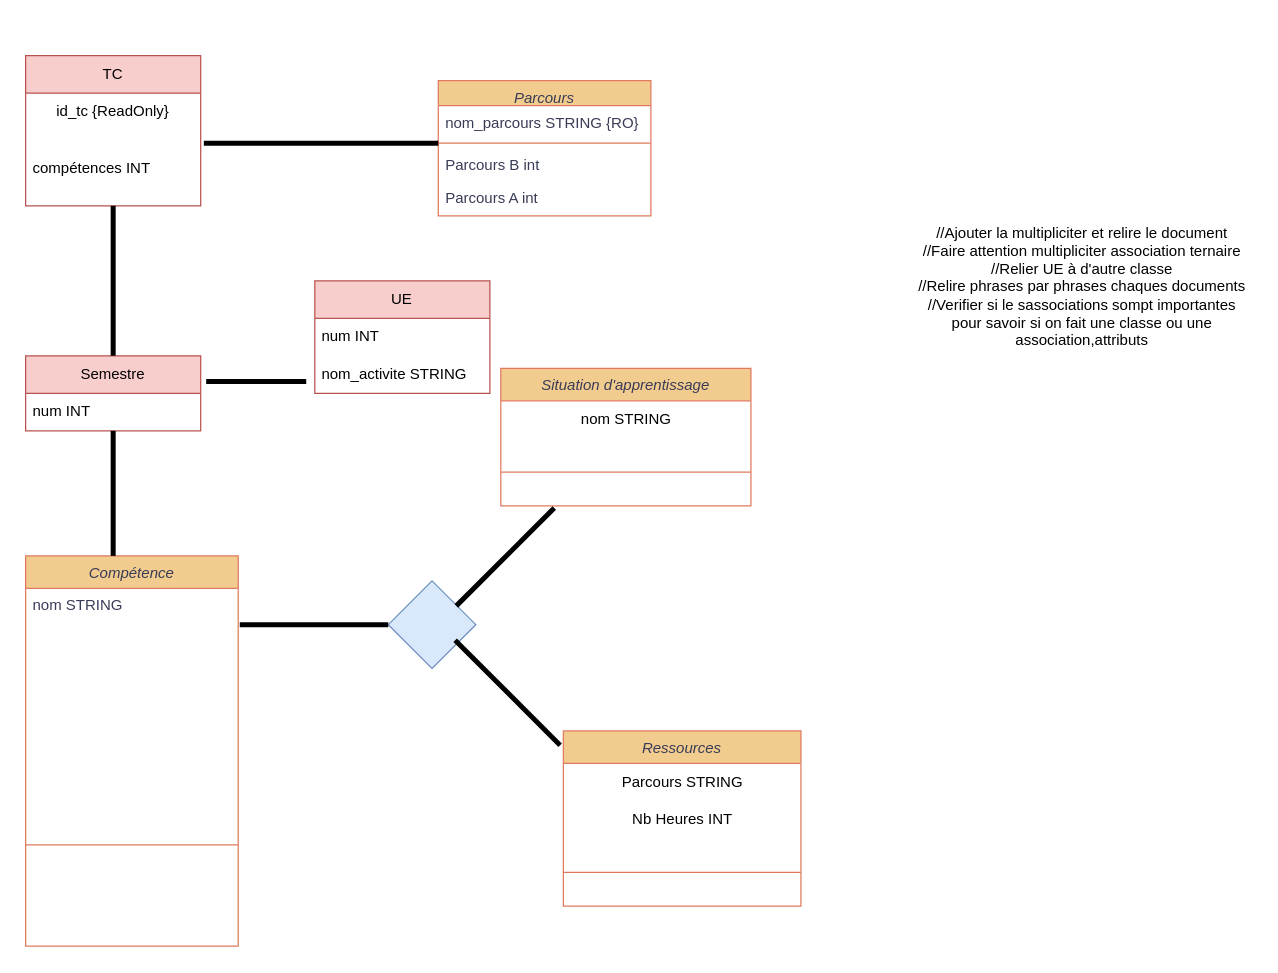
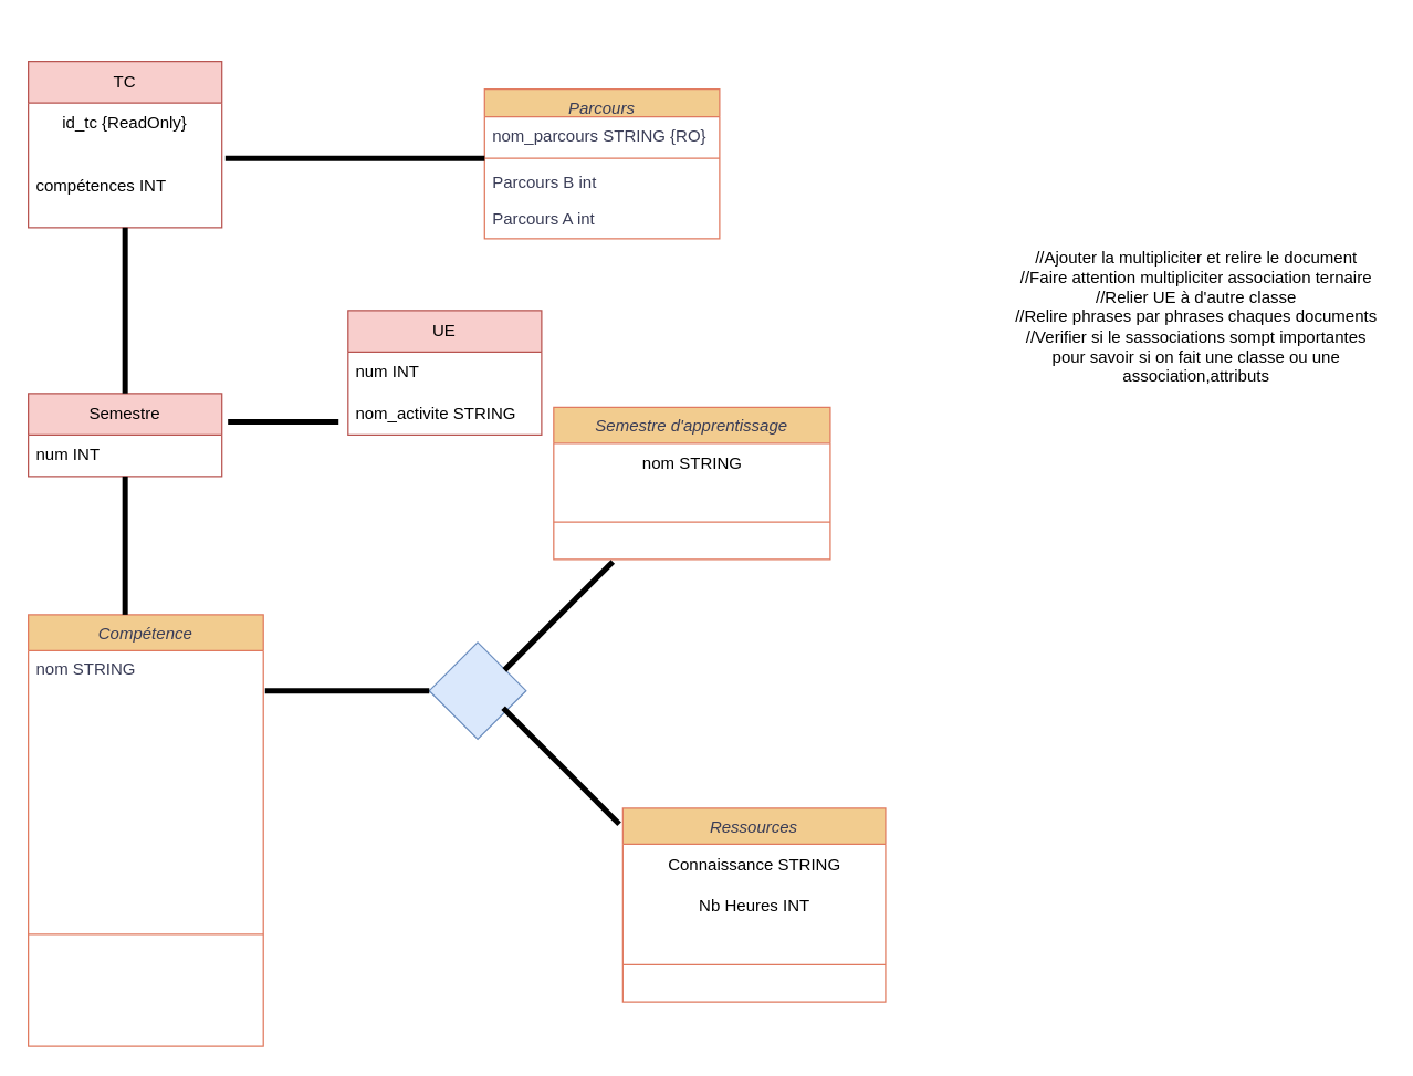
- <mxCell id="26" value="Situation d'apprentissage" style="swimlane;fontStyle=2;align=center;verticalAlign=top;childLayout=stackLayout;horizontal=1;startSize=26;horizontalStack=0;resizeParent=1;resizeLast=0;collapsible=1;marginBottom=0;rounded=0;shadow=0;strokeWidth=1;labelBackgroundColor=none;fillColor=#F2CC8F;strokeColor=#E07A5F;fontColor=#393C56;" vertex="1" parent="1"><mxGeometry x="400" y="294" width="200" height="110" as="geometry"><mxRectangle x="230" y="140" width="160" height="26" as="alternateBounds" /></mxGeometry></mxCell>
+ <mxCell id="26" value="Semestre d'apprentissage" style="swimlane;fontStyle=2;align=center;verticalAlign=top;childLayout=stackLayout;horizontal=1;startSize=26;horizontalStack=0;resizeParent=1;resizeLast=0;collapsible=1;marginBottom=0;rounded=0;shadow=0;strokeWidth=1;labelBackgroundColor=none;fillColor=#F2CC8F;strokeColor=#E07A5F;fontColor=#393C56;" vertex="1" parent="1"><mxGeometry x="400" y="294" width="200" height="110" as="geometry"><mxRectangle x="230" y="140" width="160" height="26" as="alternateBounds" /></mxGeometry></mxCell>
- <mxCell id="22" value="Parcours STRING" style="text;html=1;align=center;verticalAlign=middle;resizable=0;points=[];autosize=1;strokeColor=none;fillColor=none;" vertex="1" parent="21"><mxGeometry y="26" width="190" height="30" as="geometry" /></mxCell>
+ <mxCell id="22" value="Connaissance STRING" style="text;html=1;align=center;verticalAlign=middle;resizable=0;points=[];autosize=1;strokeColor=none;fillColor=none;" vertex="1" parent="21"><mxGeometry y="26" width="190" height="30" as="geometry" /></mxCell>
